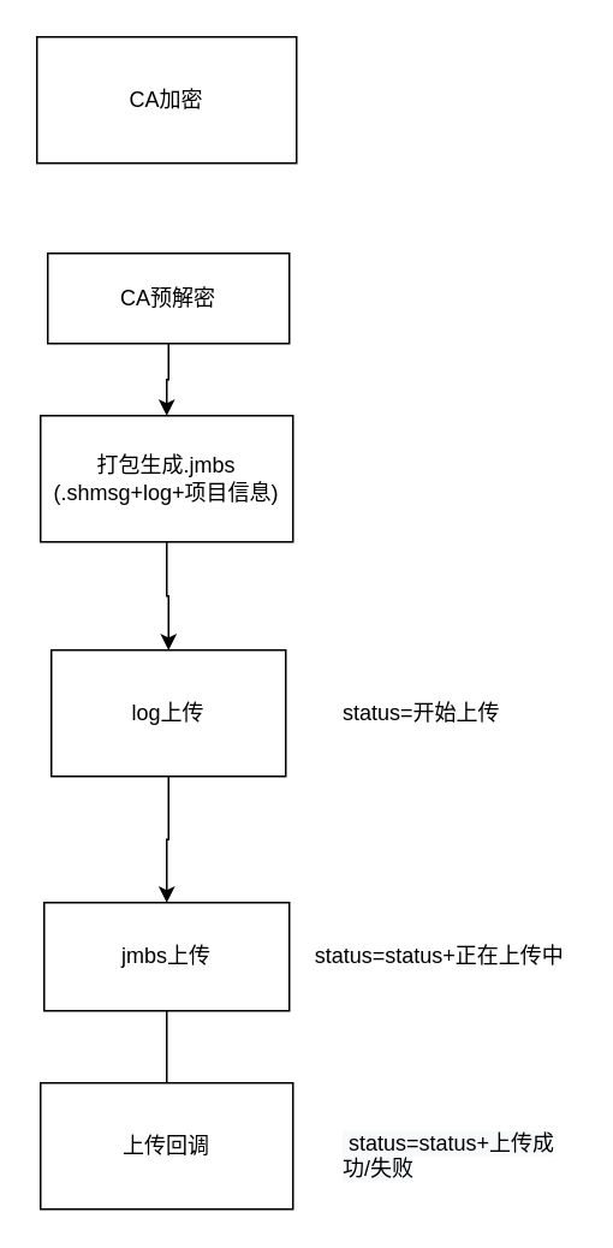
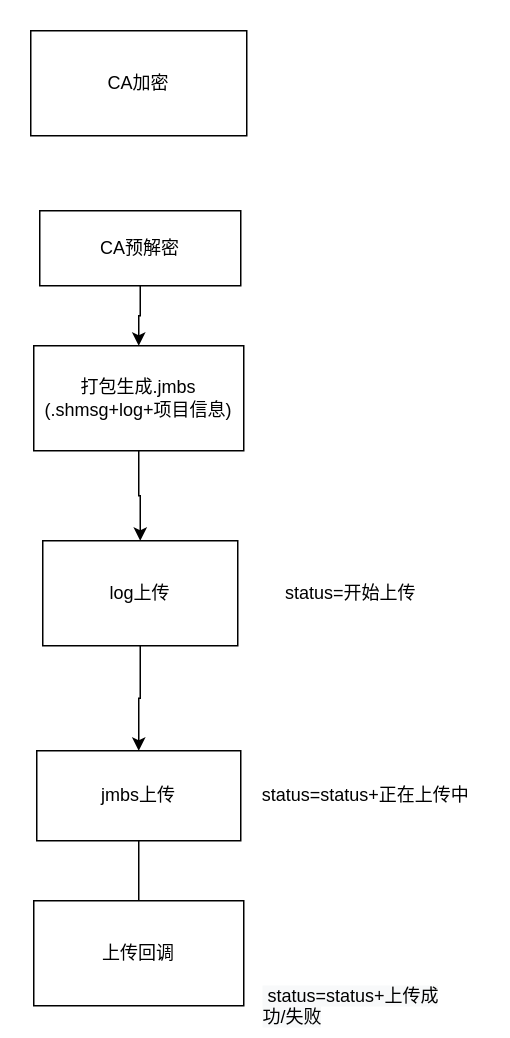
- <mxCell id="14" value="&lt;span style=&quot;color: rgb(0 , 0 , 0) ; font-family: &amp;#34;helvetica&amp;#34; ; font-size: 12px ; font-style: normal ; font-weight: 400 ; letter-spacing: normal ; text-align: center ; text-indent: 0px ; text-transform: none ; word-spacing: 0px ; background-color: rgb(248 , 249 , 250) ; display: inline ; float: none&quot;&gt;&amp;nbsp;status=status+上传成功/失败&lt;/span&gt;" style="text;whiteSpace=wrap;html=1;" vertex="1" parent="1"><mxGeometry x="188" y="620" width="130" height="30" as="geometry" /></mxCell>
+ <mxCell id="14" value="&lt;span style=&quot;color: rgb(0 , 0 , 0) ; font-family: &amp;#34;helvetica&amp;#34; ; font-size: 12px ; font-style: normal ; font-weight: 400 ; letter-spacing: normal ; text-align: center ; text-indent: 0px ; text-transform: none ; word-spacing: 0px ; background-color: rgb(248 , 249 , 250) ; display: inline ; float: none&quot;&gt;&amp;nbsp;status=status+上传成功/失败&lt;/span&gt;" style="text;whiteSpace=wrap;html=1;" vertex="1" parent="1"><mxGeometry x="173" y="650" width="130" height="30" as="geometry" /></mxCell>
